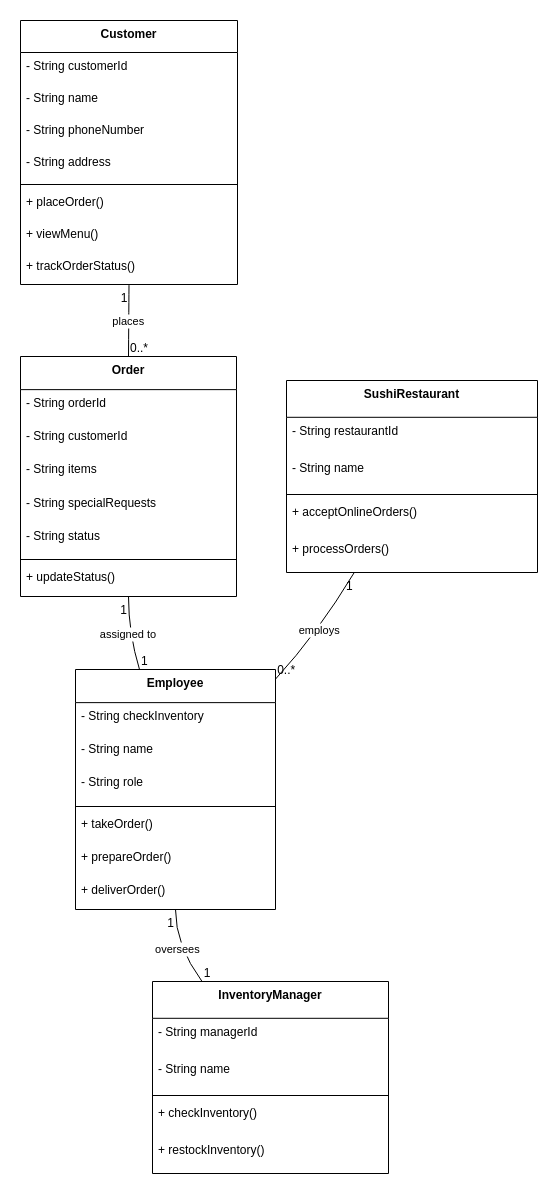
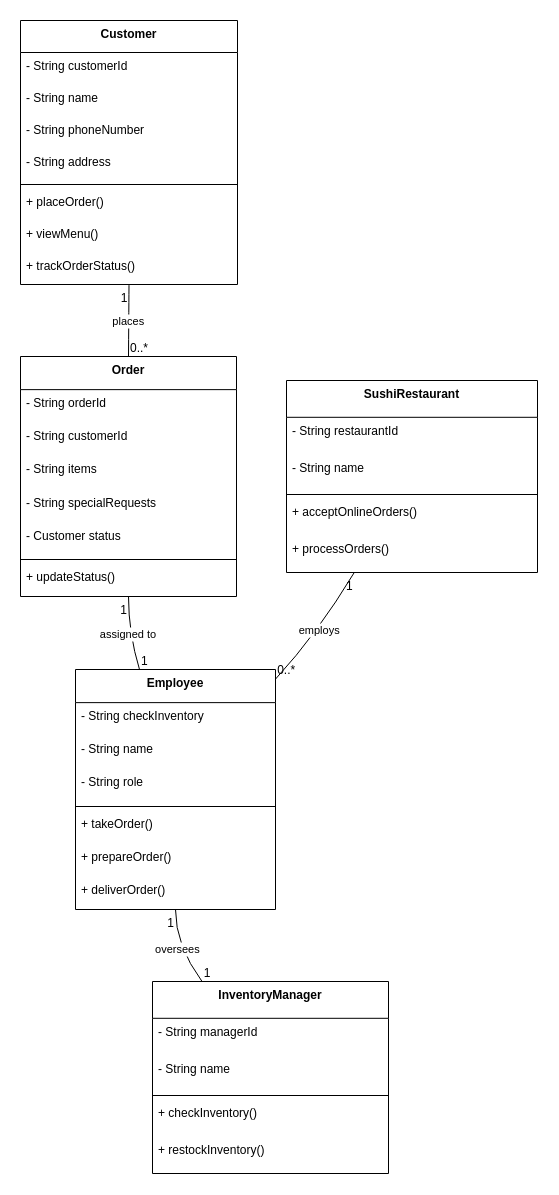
- <mxCell id="16" value="- String status" style="text;strokeColor=none;fillColor=none;align=left;verticalAlign=top;spacingLeft=4;spacingRight=4;overflow=hidden;rotatable=0;points=[[0,0.5],[1,0.5]];portConstraint=eastwest;" vertex="1" parent="11"><mxGeometry y="166" width="216" height="33" as="geometry" /></mxCell>
+ <mxCell id="16" value="- Customer status" style="text;strokeColor=none;fillColor=none;align=left;verticalAlign=top;spacingLeft=4;spacingRight=4;overflow=hidden;rotatable=0;points=[[0,0.5],[1,0.5]];portConstraint=eastwest;" vertex="1" parent="11"><mxGeometry y="166" width="216" height="33" as="geometry" /></mxCell>
